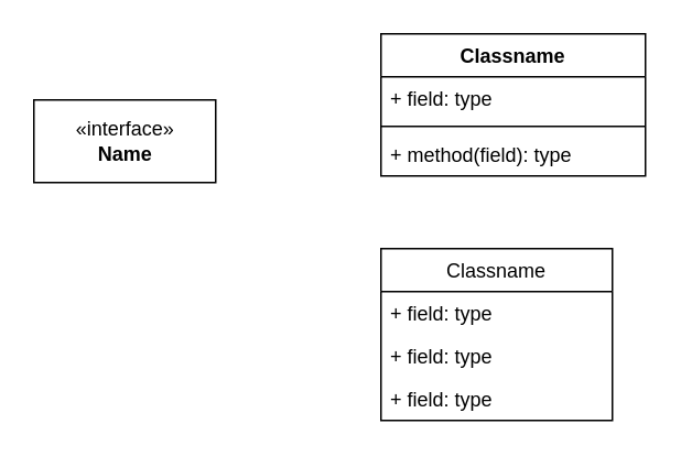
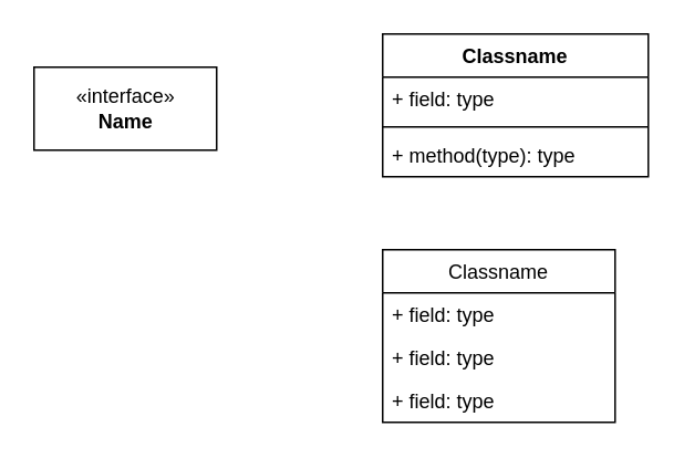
- <mxCell id="2" value="&amp;laquo;interface&amp;raquo;&lt;br&gt;&lt;b&gt;Name&lt;/b&gt;" style="html=1;" parent="1" vertex="1"><mxGeometry x="20" y="60" width="110" height="50" as="geometry" /></mxCell>
+ <mxCell id="2" value="&amp;laquo;interface&amp;raquo;&lt;br&gt;&lt;b&gt;Name&lt;/b&gt;" style="html=1;" parent="1" vertex="1"><mxGeometry x="20" y="40" width="110" height="50" as="geometry" /></mxCell>
- <mxCell id="6" value="+ method(field): type" style="text;strokeColor=none;fillColor=none;align=left;verticalAlign=top;spacingLeft=4;spacingRight=4;overflow=hidden;rotatable=0;points=[[0,0.5],[1,0.5]];portConstraint=eastwest;" parent="3" vertex="1"><mxGeometry y="60" width="160" height="26" as="geometry" /></mxCell>
+ <mxCell id="6" value="+ method(type): type" style="text;strokeColor=none;fillColor=none;align=left;verticalAlign=top;spacingLeft=4;spacingRight=4;overflow=hidden;rotatable=0;points=[[0,0.5],[1,0.5]];portConstraint=eastwest;" parent="3" vertex="1"><mxGeometry y="60" width="160" height="26" as="geometry" /></mxCell>
